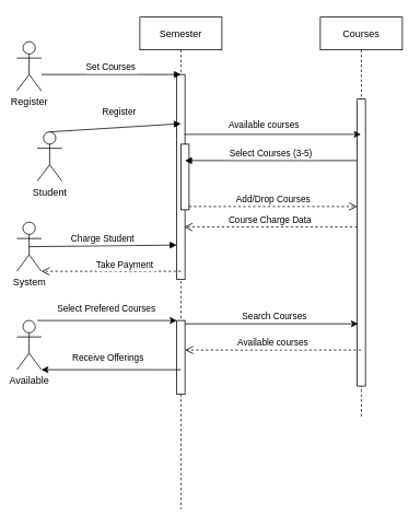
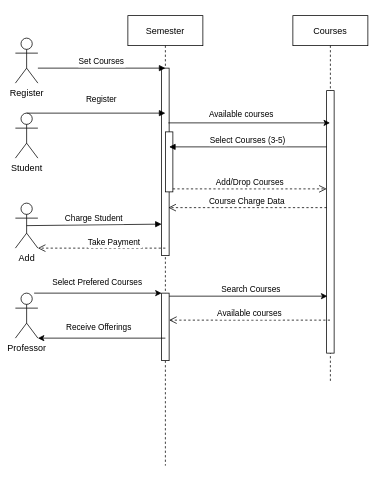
- <mxCell id="16" value="Student" style="shape=umlActor;verticalLabelPosition=bottom;verticalAlign=top;html=1;outlineConnect=0;" vertex="1" parent="1"><mxGeometry x="45" y="160" width="30" height="60" as="geometry" /></mxCell>
+ <mxCell id="16" value="Student" style="shape=umlActor;verticalLabelPosition=bottom;verticalAlign=top;html=1;outlineConnect=0;" vertex="1" parent="1"><mxGeometry x="20" y="150" width="30" height="60" as="geometry" /></mxCell>
- <mxCell id="18" value="System&lt;br&gt;" style="shape=umlActor;verticalLabelPosition=bottom;verticalAlign=top;html=1;outlineConnect=0;" vertex="1" parent="1"><mxGeometry x="20" y="270" width="30" height="60" as="geometry" /></mxCell>
+ <mxCell id="18" value="Add&lt;br&gt;" style="shape=umlActor;verticalLabelPosition=bottom;verticalAlign=top;html=1;outlineConnect=0;" vertex="1" parent="1"><mxGeometry x="20" y="270" width="30" height="60" as="geometry" /></mxCell>
- <mxCell id="17" value="Available" style="shape=umlActor;verticalLabelPosition=bottom;verticalAlign=top;html=1;outlineConnect=0;" vertex="1" parent="1"><mxGeometry x="20" y="390" width="30" height="60" as="geometry" /></mxCell>
+ <mxCell id="17" value="Professor" style="shape=umlActor;verticalLabelPosition=bottom;verticalAlign=top;html=1;outlineConnect=0;" vertex="1" parent="1"><mxGeometry x="20" y="390" width="30" height="60" as="geometry" /></mxCell>
